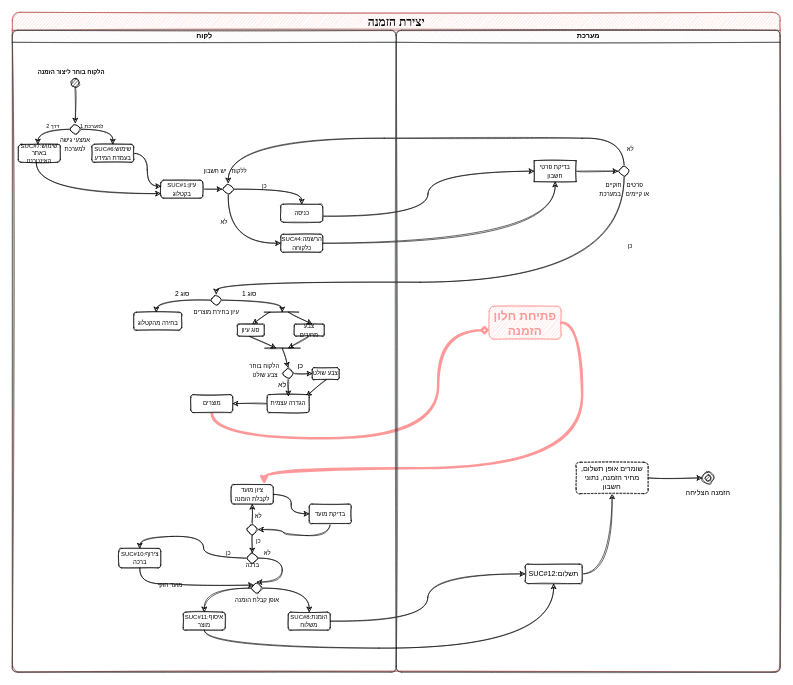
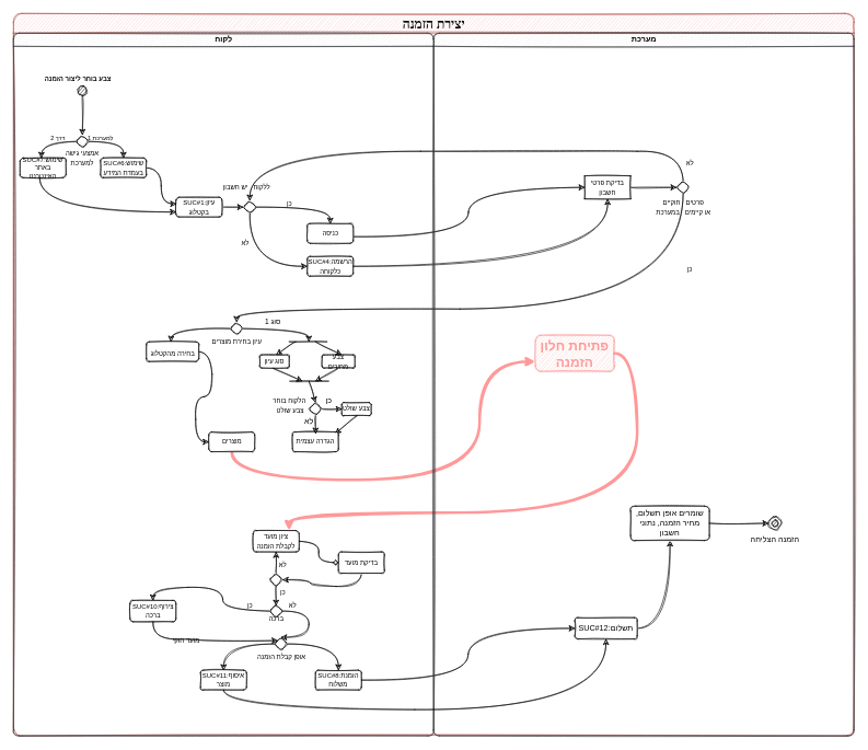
- <mxCell id="13" value="&lt;font size=&quot;1&quot;&gt;&lt;b style=&quot;line-height: 1&quot;&gt;הלקוח ב&lt;/b&gt;&lt;/font&gt;&lt;font size=&quot;1&quot;&gt;&lt;b style=&quot;line-height: 1&quot;&gt;וחר&amp;nbsp;ליצור הזמנה&lt;/b&gt;&lt;br&gt;&lt;/font&gt;" style="text;html=1;align=center;verticalAlign=middle;resizable=0;points=[];autosize=1;strokeColor=none;fillColor=none;fontSize=20;strokeWidth=1;sketch=1;rounded=1;" parent="10" vertex="1"><mxGeometry x="37.5" y="50" width="120" height="30" as="geometry" /></mxCell>
+ <mxCell id="13" value="&lt;font size=&quot;1&quot;&gt;&lt;b style=&quot;line-height: 1&quot;&gt;צבע ב&lt;/b&gt;&lt;/font&gt;&lt;font size=&quot;1&quot;&gt;&lt;b style=&quot;line-height: 1&quot;&gt;וחר&amp;nbsp;ליצור הזמנה&lt;/b&gt;&lt;br&gt;&lt;/font&gt;" style="text;html=1;align=center;verticalAlign=middle;resizable=0;points=[];autosize=1;strokeColor=none;fillColor=none;fontSize=20;strokeWidth=1;sketch=1;rounded=1;" parent="10" vertex="1"><mxGeometry x="37.5" y="50" width="120" height="30" as="geometry" /></mxCell>
- <mxCell id="29" value="&lt;span style=&quot;font-size: 11px&quot;&gt;סוג 2&lt;/span&gt;" style="text;html=1;align=center;verticalAlign=middle;resizable=0;points=[];autosize=1;strokeColor=none;fillColor=none;fontSize=10;sketch=1;rounded=1;" parent="10" vertex="1"><mxGeometry x="262.5" y="429.86" width="40" height="20" as="geometry" /></mxCell>
- <mxCell id="6" style="edgeStyle=orthogonalEdgeStyle;orthogonalLoop=1;jettySize=auto;html=1;fontSize=9;strokeColor=#FF9999;strokeWidth=4;curved=1;sketch=1;rounded=1;endArrow=diamond;" parent="2" source="31" target="87" edge="1"><mxGeometry relative="1" as="geometry"><Array as="points"><mxPoint x="333" y="710" /><mxPoint x="710" y="710" /><mxPoint x="710" y="530" /></Array></mxGeometry></mxCell>
+ <mxCell id="6" style="edgeStyle=orthogonalEdgeStyle;orthogonalLoop=1;jettySize=auto;html=1;fontSize=9;strokeColor=#FF9999;strokeWidth=4;curved=1;sketch=1;rounded=1;" parent="2" source="31" target="87" edge="1"><mxGeometry relative="1" as="geometry"><Array as="points"><mxPoint x="333" y="710" /><mxPoint x="710" y="710" /><mxPoint x="710" y="530" /></Array></mxGeometry></mxCell>
+ <mxCell id="22" style="edgeStyle=orthogonalEdgeStyle;rounded=1;orthogonalLoop=1;jettySize=auto;html=1;entryX=0;entryY=0.5;entryDx=0;entryDy=0;fontSize=9;strokeColor=#000000;strokeWidth=1;sketch=1;curved=1;" parent="10" source="23" target="31" edge="1"><mxGeometry relative="1" as="geometry" /></mxCell>
- <mxCell id="30" style="edgeStyle=orthogonalEdgeStyle;rounded=1;orthogonalLoop=1;jettySize=auto;html=1;exitX=0;exitY=0.5;exitDx=0;exitDy=0;entryX=1;entryY=0.5;entryDx=0;entryDy=0;fontSize=11;sketch=1;curved=1;" parent="10" source="43" target="31" edge="1"><mxGeometry relative="1" as="geometry"><mxPoint x="417.5" y="622.36" as="sourcePoint" /></mxGeometry></mxCell>
- <mxCell id="91" value="&lt;span&gt;&lt;font style=&quot;font-size: 12px&quot;&gt;שומרים אופן תשלום, מחיר הזמנה, נתוני חשבון&lt;/font&gt;&lt;/span&gt;" style="rounded=1;whiteSpace=wrap;html=1;fontSize=11;strokeWidth=1;fillColor=#FFFFFF;sketch=1;dashed=1;" parent="81" vertex="1"><mxGeometry x="300" y="720.14" width="120" height="52.36" as="geometry" /></mxCell>
+ <mxCell id="91" value="&lt;span&gt;&lt;font style=&quot;font-size: 12px&quot;&gt;שומרים אופן תשלום, מחיר הזמנה, נתוני חשבון&lt;/font&gt;&lt;/span&gt;" style="rounded=1;whiteSpace=wrap;html=1;fontSize=11;strokeWidth=1;fillColor=#FFFFFF;sketch=1;" parent="81" vertex="1"><mxGeometry x="300" y="720.14" width="120" height="52.36" as="geometry" /></mxCell>
- <mxCell id="52" style="edgeStyle=orthogonalEdgeStyle;rounded=1;orthogonalLoop=1;jettySize=auto;html=1;exitX=1;exitY=0.5;exitDx=0;exitDy=0;entryX=0;entryY=0.5;entryDx=0;entryDy=0;fontSize=12;fontColor=#000000;strokeColor=#000000;strokeWidth=1;sketch=1;curved=1;" parent="10" source="53" target="56" edge="1"><mxGeometry relative="1" as="geometry" /></mxCell>
+ <mxCell id="52" style="edgeStyle=orthogonalEdgeStyle;rounded=1;orthogonalLoop=1;jettySize=auto;html=1;exitX=1;exitY=0.5;exitDx=0;exitDy=0;entryX=0;entryY=0.5;entryDx=0;entryDy=0;fontSize=12;fontColor=#000000;strokeColor=#000000;strokeWidth=1;sketch=1;curved=1;endArrow=diamond;" parent="10" source="53" target="56" edge="1"><mxGeometry relative="1" as="geometry" /></mxCell>
